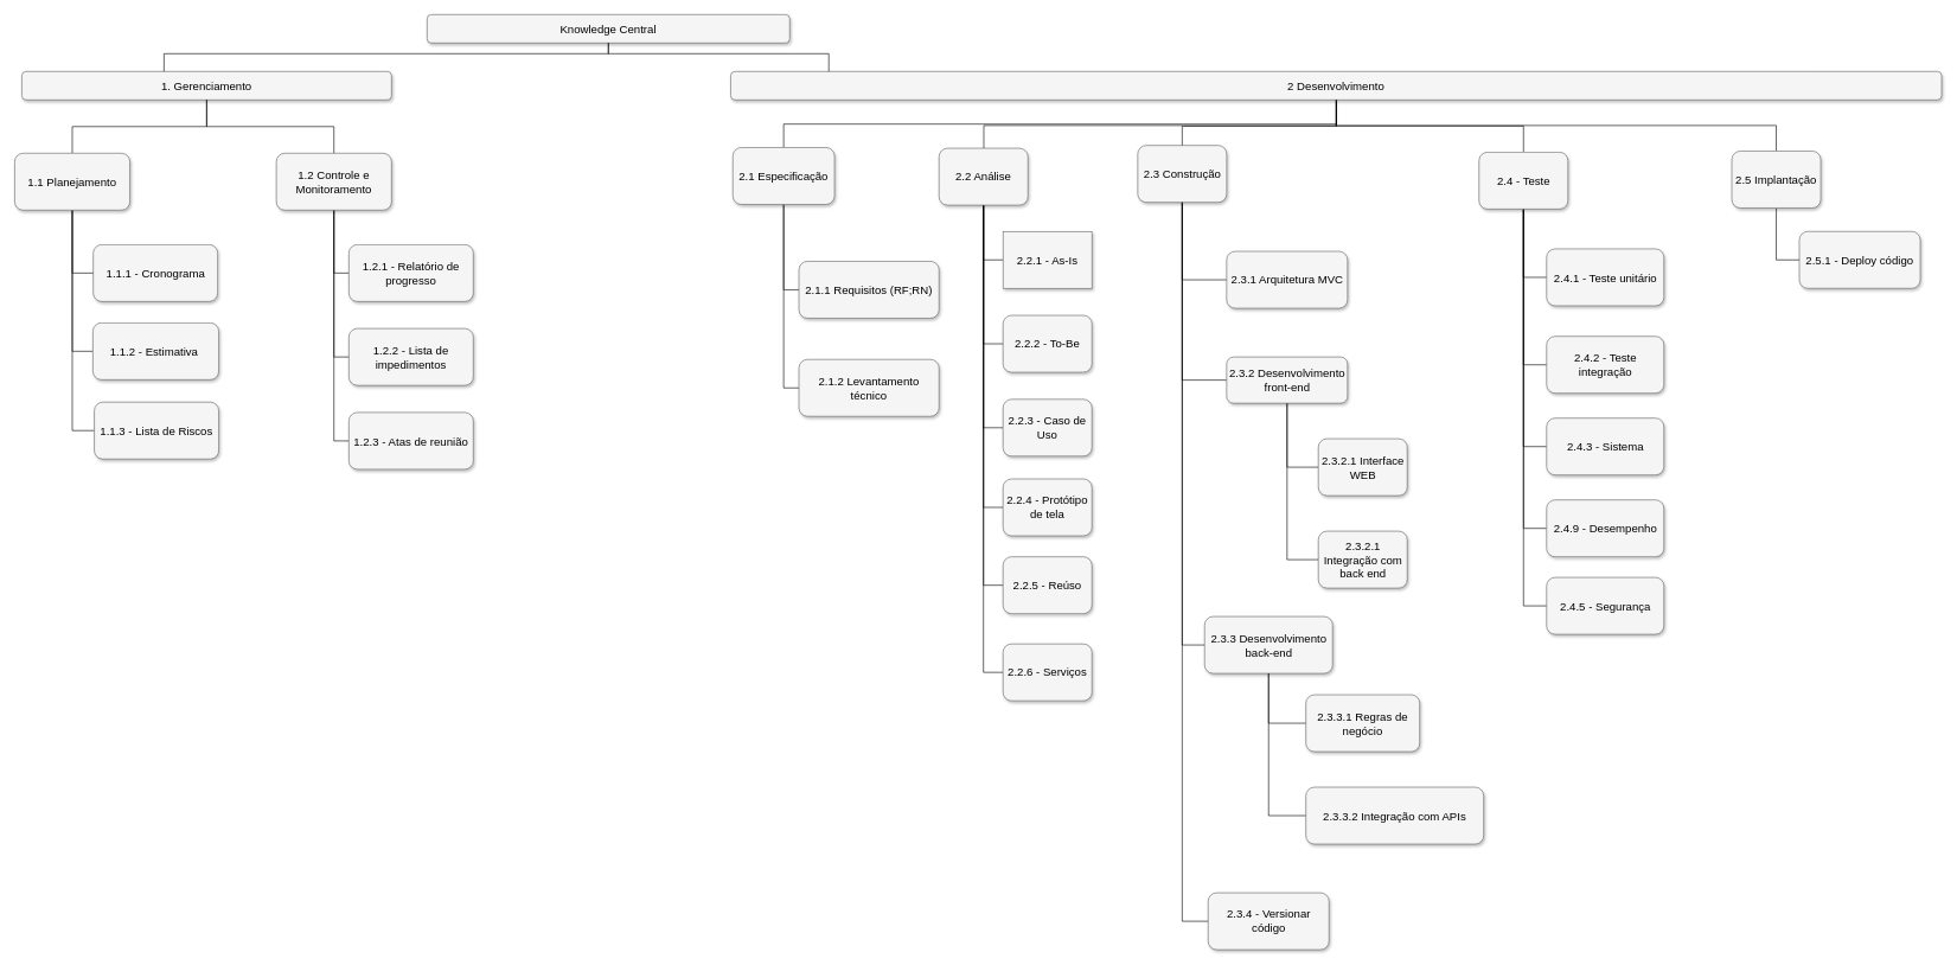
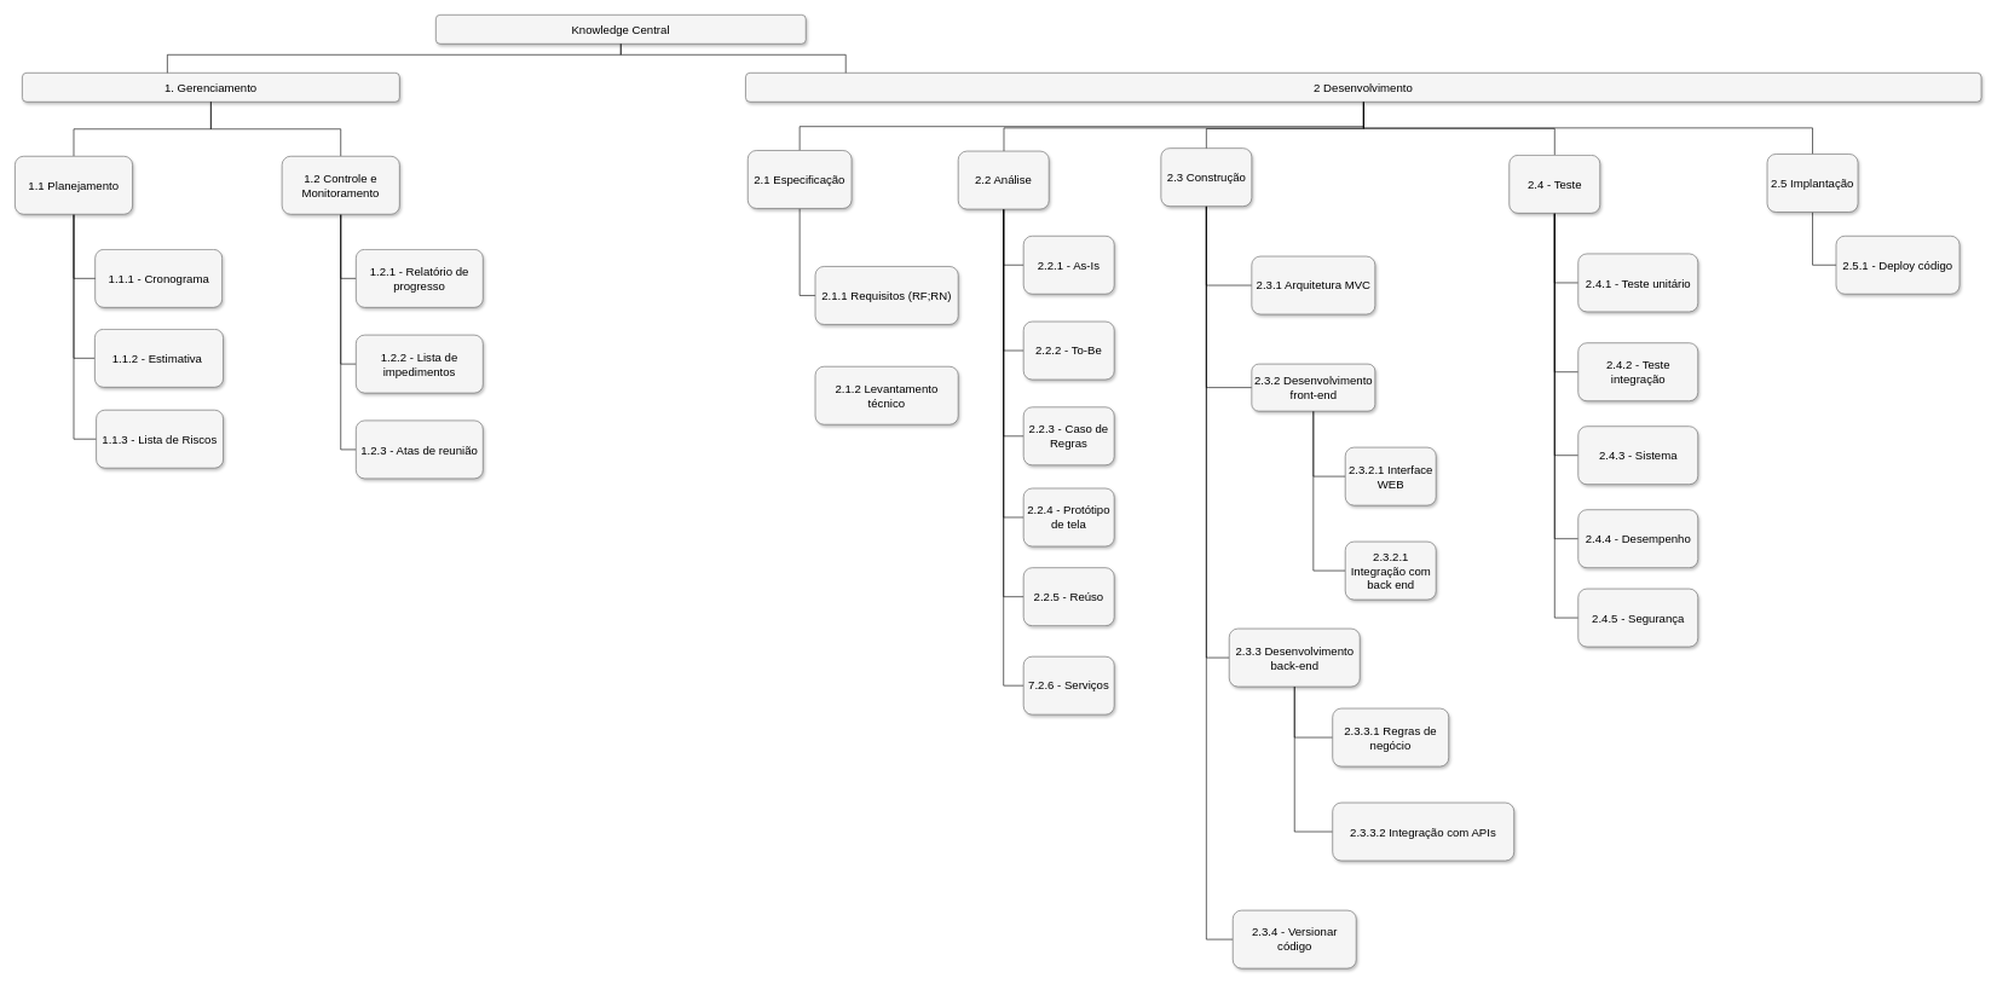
- <mxCell id="24" value="2.2.1 - As-Is" style="whiteSpace=wrap;html=1;shadow=1;strokeWidth=1;fontSize=16;align=center;fillColor=#f5f5f5;strokeColor=#666666;rounded=0;" vertex="1" parent="1"><mxGeometry x="1410" y="325" width="125" height="80" as="geometry" /></mxCell>
+ <mxCell id="24" value="2.2.1 - As-Is" style="whiteSpace=wrap;html=1;rounded=1;shadow=1;strokeWidth=1;fontSize=16;align=center;fillColor=#f5f5f5;strokeColor=#666666;" vertex="1" parent="1"><mxGeometry x="1410" y="325" width="125" height="80" as="geometry" /></mxCell>
- <mxCell id="13" style="edgeStyle=orthogonalEdgeStyle;rounded=0;orthogonalLoop=1;jettySize=auto;html=1;exitX=0.5;exitY=1;exitDx=0;exitDy=0;entryX=0;entryY=0.5;entryDx=0;entryDy=0;endArrow=none;endFill=0;" edge="1" parent="1" source="14" target="49"><mxGeometry relative="1" as="geometry" /></mxCell>
- <mxCell id="51" value="2.2.3 - Caso de Uso" style="whiteSpace=wrap;html=1;rounded=1;shadow=1;strokeWidth=1;fontSize=16;align=center;fillColor=#f5f5f5;strokeColor=#666666;" vertex="1" parent="1"><mxGeometry x="1410" y="561" width="125" height="80" as="geometry" /></mxCell>
+ <mxCell id="51" value="2.2.3 - Caso de Regras" style="whiteSpace=wrap;html=1;rounded=1;shadow=1;strokeWidth=1;fontSize=16;align=center;fillColor=#f5f5f5;strokeColor=#666666;" vertex="1" parent="1"><mxGeometry x="1410" y="561" width="125" height="80" as="geometry" /></mxCell>
- <mxCell id="68" value="&lt;span&gt;2.4.9 - Desempenho&lt;/span&gt;" style="whiteSpace=wrap;html=1;rounded=1;shadow=1;strokeWidth=1;fontSize=16;align=center;fillColor=#f5f5f5;strokeColor=#666666;" vertex="1" parent="1"><mxGeometry x="2174.5" y="702.5" width="165" height="80" as="geometry" /></mxCell>
+ <mxCell id="68" value="&lt;span&gt;2.4.4 - Desempenho&lt;/span&gt;" style="whiteSpace=wrap;html=1;rounded=1;shadow=1;strokeWidth=1;fontSize=16;align=center;fillColor=#f5f5f5;strokeColor=#666666;" vertex="1" parent="1"><mxGeometry x="2174.5" y="702.5" width="165" height="80" as="geometry" /></mxCell>
- <mxCell id="76" value="2.2.6 - Serviços" style="whiteSpace=wrap;html=1;rounded=1;shadow=1;strokeWidth=1;fontSize=16;align=center;fillColor=#f5f5f5;strokeColor=#666666;" vertex="1" parent="1"><mxGeometry x="1410" y="905" width="125" height="80" as="geometry" /></mxCell>
+ <mxCell id="76" value="7.2.6 - Serviços" style="whiteSpace=wrap;html=1;rounded=1;shadow=1;strokeWidth=1;fontSize=16;align=center;fillColor=#f5f5f5;strokeColor=#666666;" vertex="1" parent="1"><mxGeometry x="1410" y="905" width="125" height="80" as="geometry" /></mxCell>
